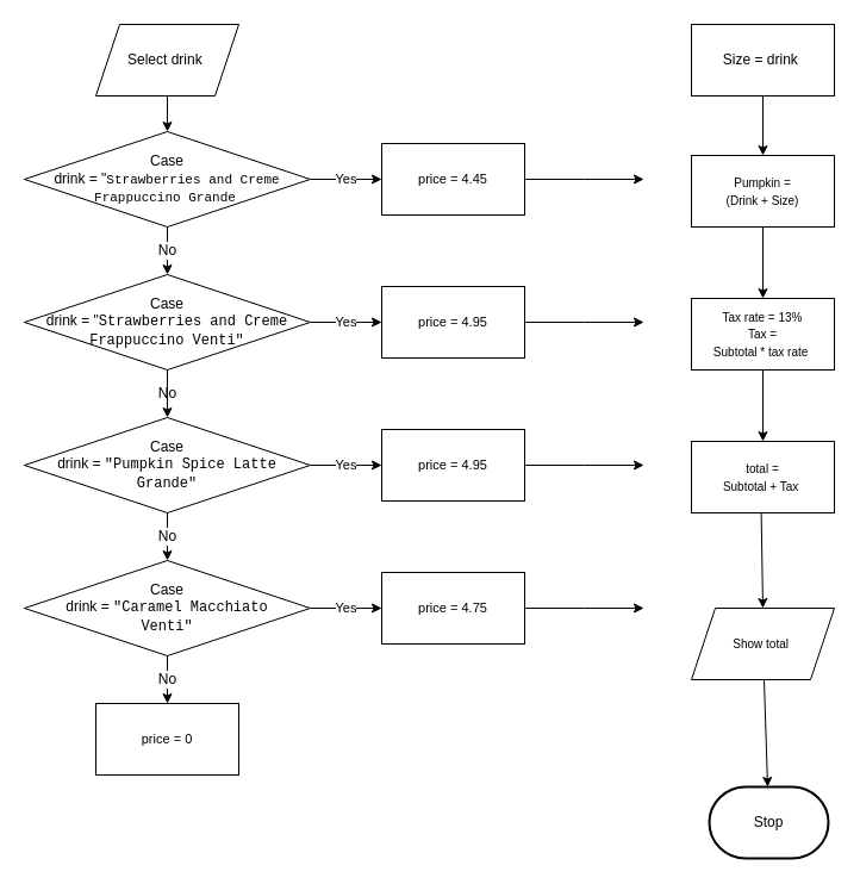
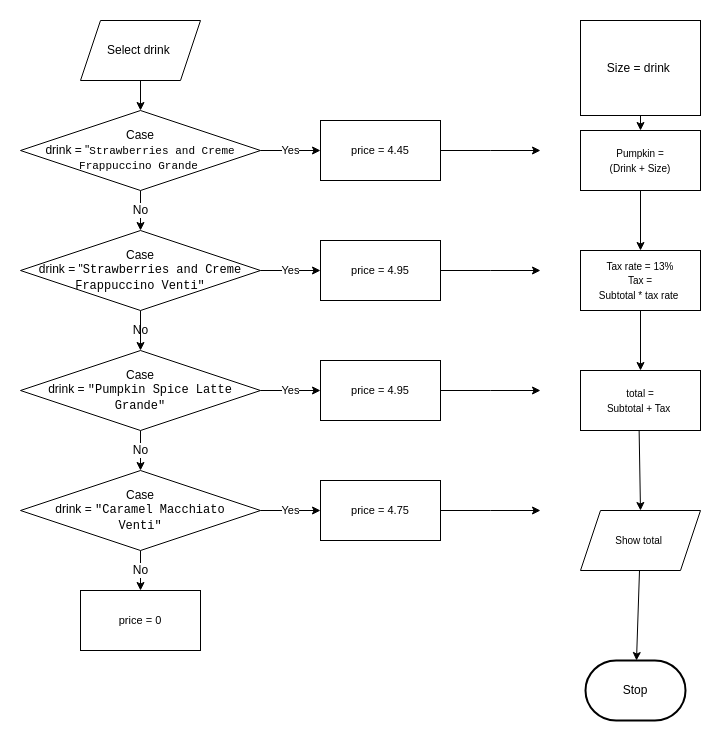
- <mxCell id="11" value="Size = drink&amp;nbsp;" style="rounded=0;whiteSpace=wrap;html=1;labelBackgroundColor=none;shadow=0;" parent="1" vertex="1"><mxGeometry x="580" y="20" width="120" height="60" as="geometry" /></mxCell>
+ <mxCell id="11" value="Size = drink&amp;nbsp;" style="rounded=0;whiteSpace=wrap;html=1;labelBackgroundColor=none;shadow=0;" parent="1" vertex="1"><mxGeometry x="580" y="20" width="120" height="95" as="geometry" /></mxCell>
- <mxCell id="2" value="Stop" style="strokeWidth=2;html=1;shape=mxgraph.flowchart.terminator;whiteSpace=wrap;labelBackgroundColor=none;shadow=0;" parent="1" vertex="1"><mxGeometry x="595" y="660" width="100" height="60" as="geometry" /></mxCell>
+ <mxCell id="2" value="Stop" style="strokeWidth=2;html=1;shape=mxgraph.flowchart.terminator;whiteSpace=wrap;labelBackgroundColor=none;shadow=0;" parent="1" vertex="1"><mxGeometry x="585" y="660" width="100" height="60" as="geometry" /></mxCell>
